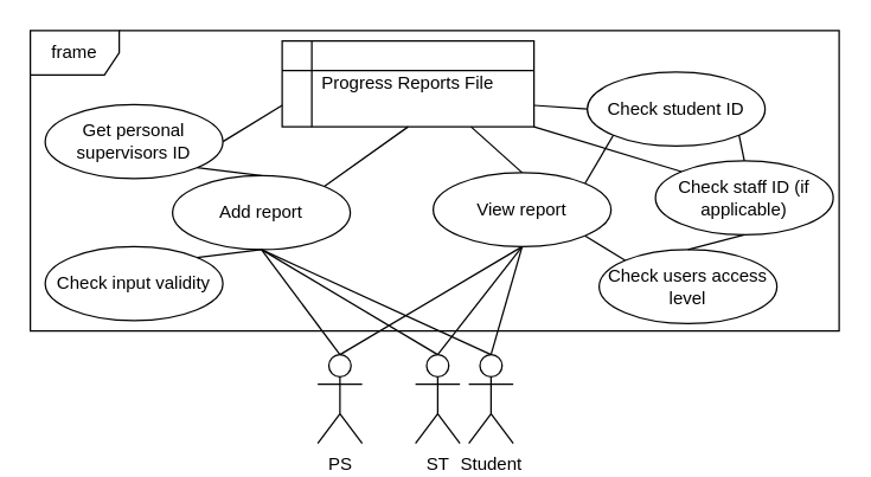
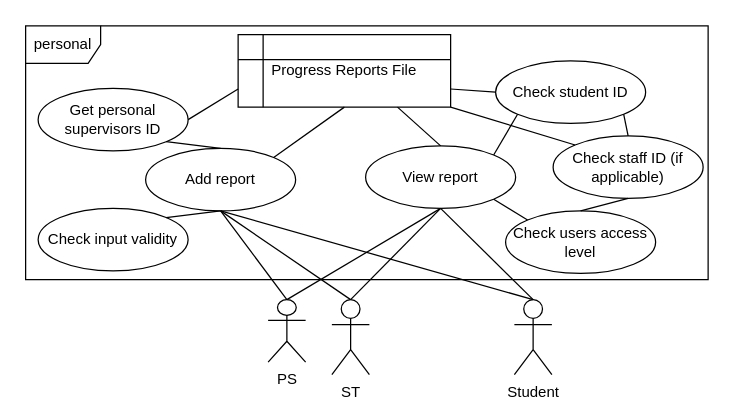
- <mxCell id="21" value="frame" style="shape=umlFrame;whiteSpace=wrap;html=1;pointerEvents=0;" vertex="1" parent="1"><mxGeometry x="20" y="20" width="546" height="203" as="geometry" /></mxCell>
+ <mxCell id="21" value="personal" style="shape=umlFrame;whiteSpace=wrap;html=1;pointerEvents=0;" vertex="1" parent="1"><mxGeometry x="20" y="20" width="546" height="203" as="geometry" /></mxCell>
- <mxCell id="4" value="PS" style="shape=umlActor;verticalLabelPosition=bottom;verticalAlign=top;html=1;outlineConnect=0;" vertex="1" parent="1"><mxGeometry x="214" y="239" width="30" height="60" as="geometry" /></mxCell>
+ <mxCell id="4" value="PS" style="shape=umlActor;verticalLabelPosition=bottom;verticalAlign=top;html=1;outlineConnect=0;" vertex="1" parent="1"><mxGeometry x="214" y="239" width="30" height="50" as="geometry" /></mxCell>
- <mxCell id="3" value="ST" style="shape=umlActor;verticalLabelPosition=bottom;verticalAlign=top;html=1;outlineConnect=0;" vertex="1" parent="1"><mxGeometry x="280" y="239" width="30" height="60" as="geometry" /></mxCell>
+ <mxCell id="3" value="ST" style="shape=umlActor;verticalLabelPosition=bottom;verticalAlign=top;html=1;outlineConnect=0;" vertex="1" parent="1"><mxGeometry x="265" y="239" width="30" height="60" as="geometry" /></mxCell>
- <mxCell id="2" value="Student" style="shape=umlActor;verticalLabelPosition=bottom;verticalAlign=top;html=1;outlineConnect=0;" vertex="1" parent="1"><mxGeometry x="316" y="239" width="30" height="60" as="geometry" /></mxCell>
+ <mxCell id="2" value="Student" style="shape=umlActor;verticalLabelPosition=bottom;verticalAlign=top;html=1;outlineConnect=0;" vertex="1" parent="1"><mxGeometry x="411" y="239" width="30" height="60" as="geometry" /></mxCell>
